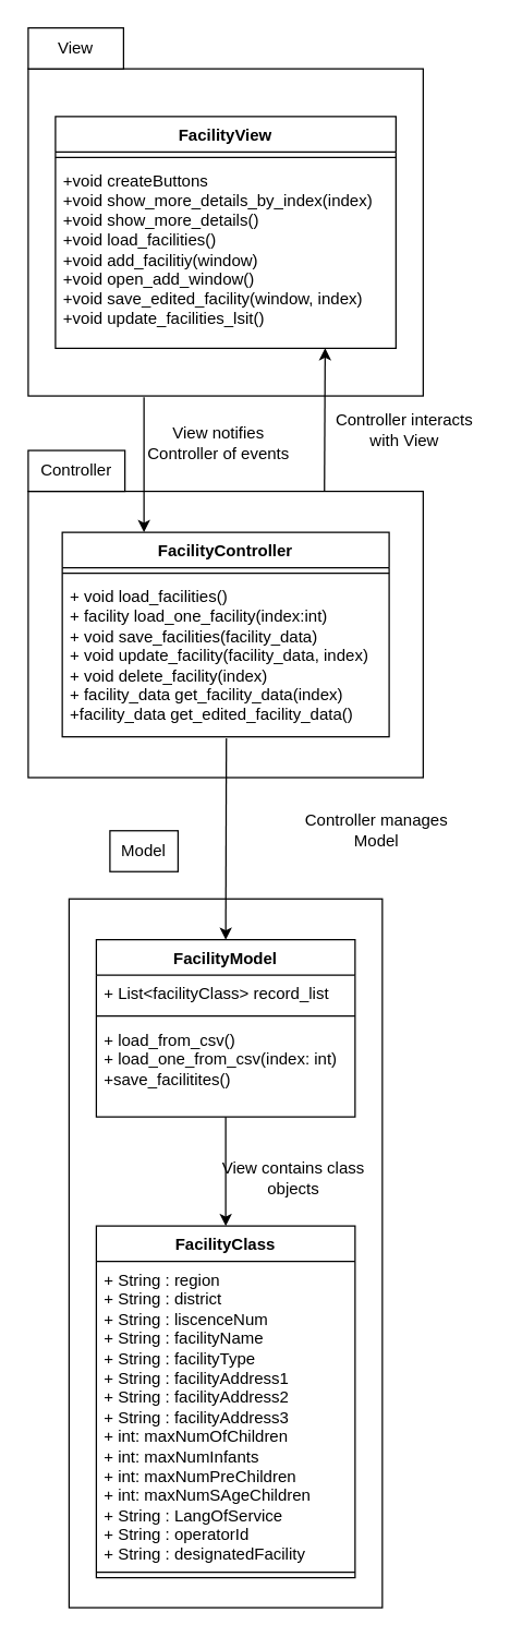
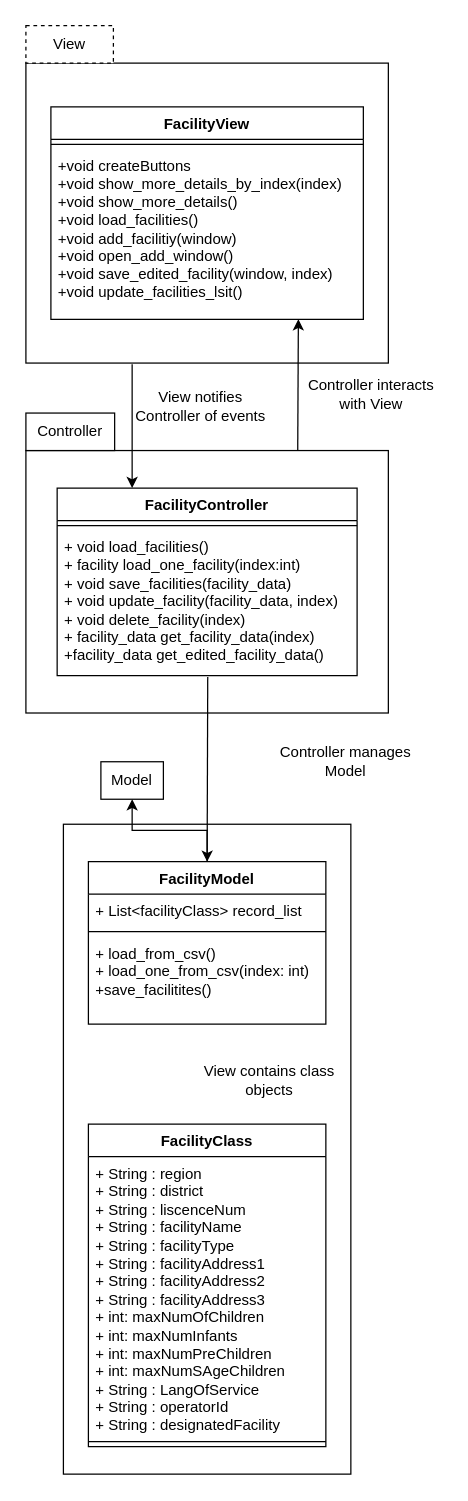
- <mxCell id="22" value="View" style="rounded=0;whiteSpace=wrap;html=1;" vertex="1" parent="1"><mxGeometry x="20" y="20" width="70" height="30" as="geometry" /></mxCell>
+ <mxCell id="22" value="View" style="rounded=0;whiteSpace=wrap;html=1;dashed=1;" vertex="1" parent="1"><mxGeometry x="20" y="20" width="70" height="30" as="geometry" /></mxCell>
- <mxCell id="5" value="" style="edgeStyle=orthogonalEdgeStyle;rounded=0;orthogonalLoop=1;jettySize=auto;html=1;entryX=0.5;entryY=0;entryDx=0;entryDy=0;" edge="1" parent="1" source="6" target="10"><mxGeometry relative="1" as="geometry" /></mxCell>
+ <mxCell id="5" value="" style="edgeStyle=orthogonalEdgeStyle;rounded=0;orthogonalLoop=1;jettySize=auto;html=1;" edge="1" parent="1" source="6" target="14"><mxGeometry relative="1" as="geometry" /></mxCell>
